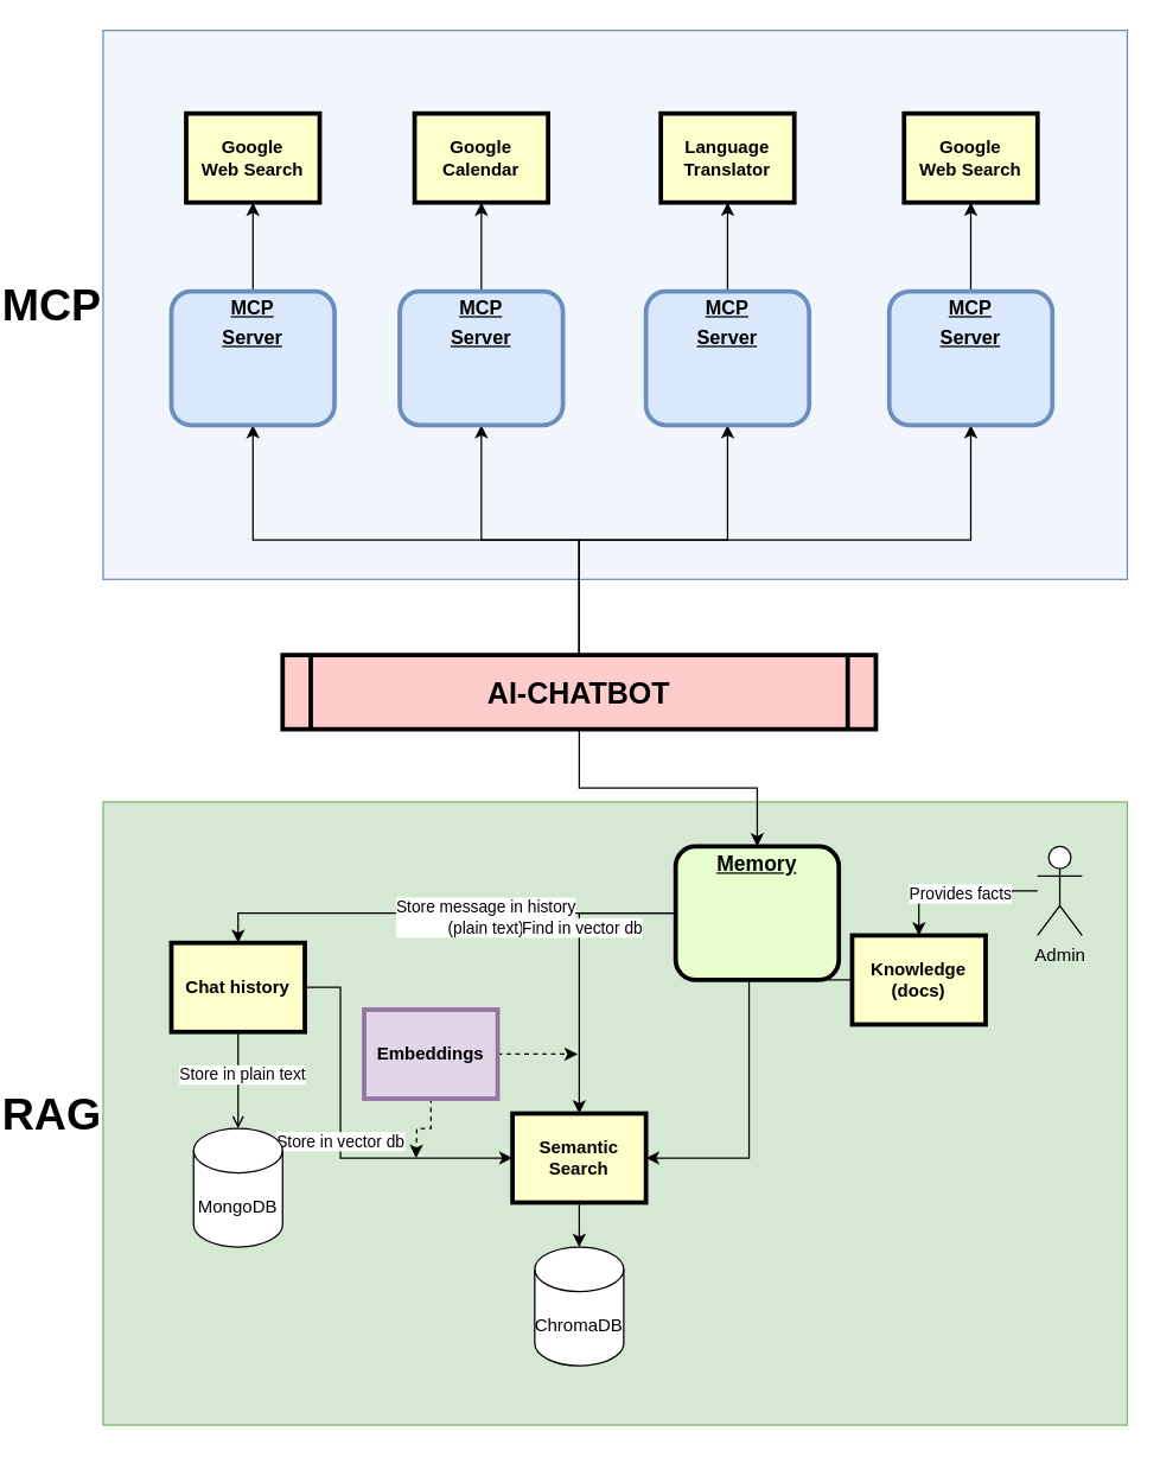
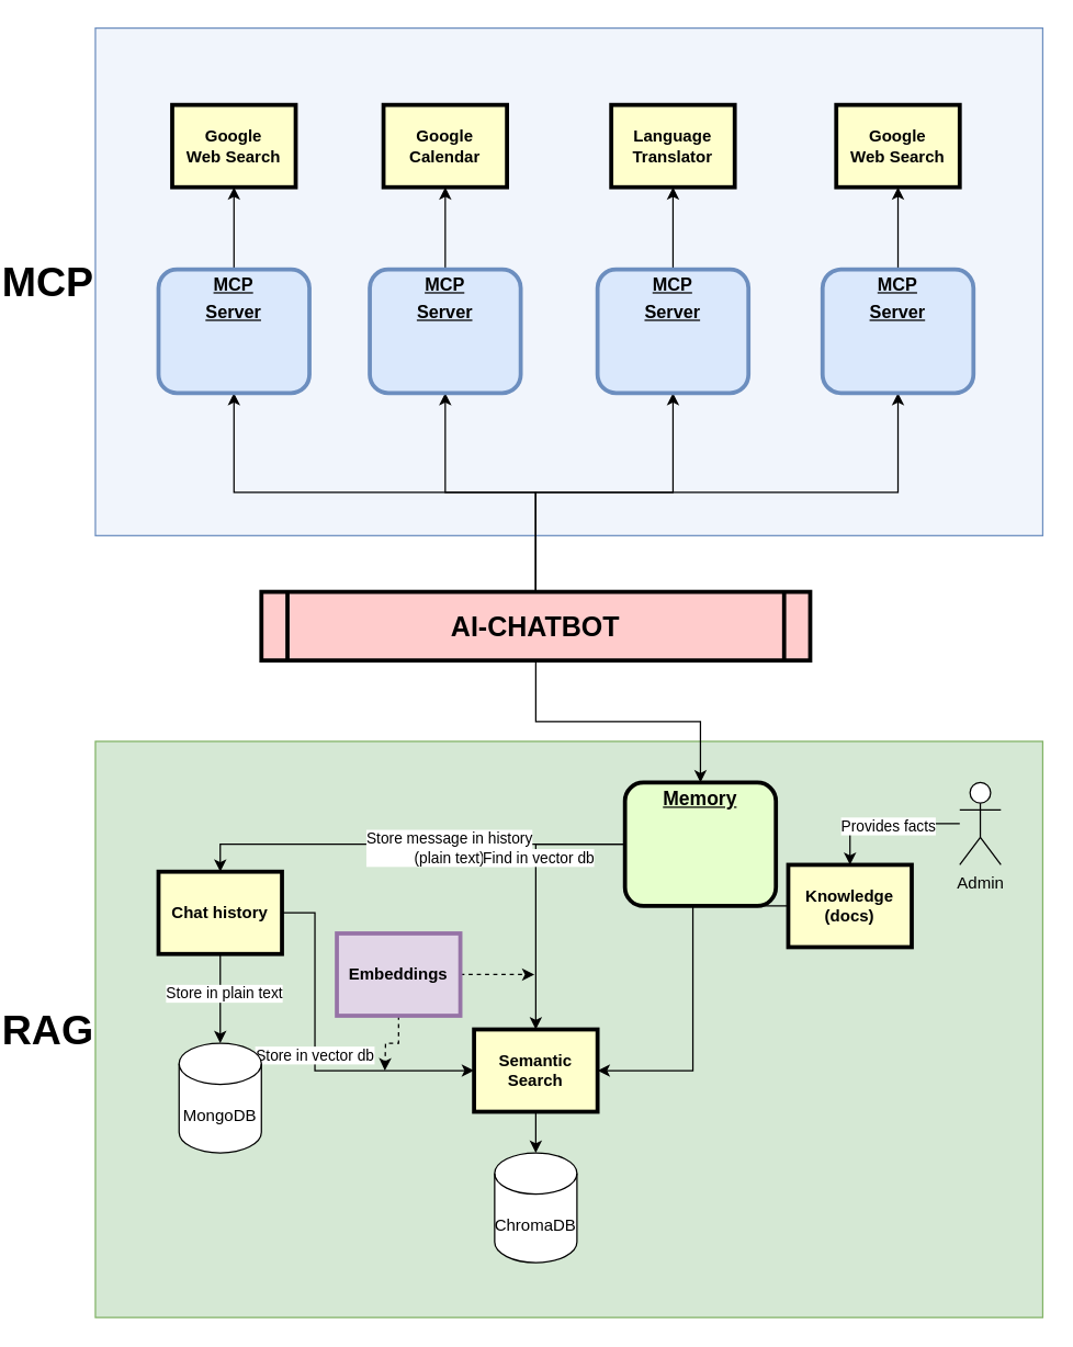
- <mxCell id="9" value="AI-CHATBOT" style="shape=process;whiteSpace=wrap;align=center;verticalAlign=middle;size=0.048;fontStyle=1;strokeWidth=3;fillColor=#FFCCCC;fontSize=20;" parent="1" vertex="1"><mxGeometry x="141" y="441" width="400" height="50" as="geometry" /></mxCell>
+ <mxCell id="9" value="AI-CHATBOT" style="shape=process;whiteSpace=wrap;align=center;verticalAlign=middle;size=0.048;fontStyle=1;strokeWidth=3;fillColor=#FFCCCC;fontSize=20;" parent="1" vertex="1"><mxGeometry x="141" y="431" width="400" height="50" as="geometry" /></mxCell>
- <mxCell id="15" style="edgeStyle=orthogonalEdgeStyle;rounded=0;orthogonalLoop=1;jettySize=auto;html=1;endArrow=open;" parent="1" source="18" target="19" edge="1"><mxGeometry relative="1" as="geometry" /></mxCell>
+ <mxCell id="15" style="edgeStyle=orthogonalEdgeStyle;rounded=0;orthogonalLoop=1;jettySize=auto;html=1;" parent="1" source="18" target="19" edge="1"><mxGeometry relative="1" as="geometry" /></mxCell>
